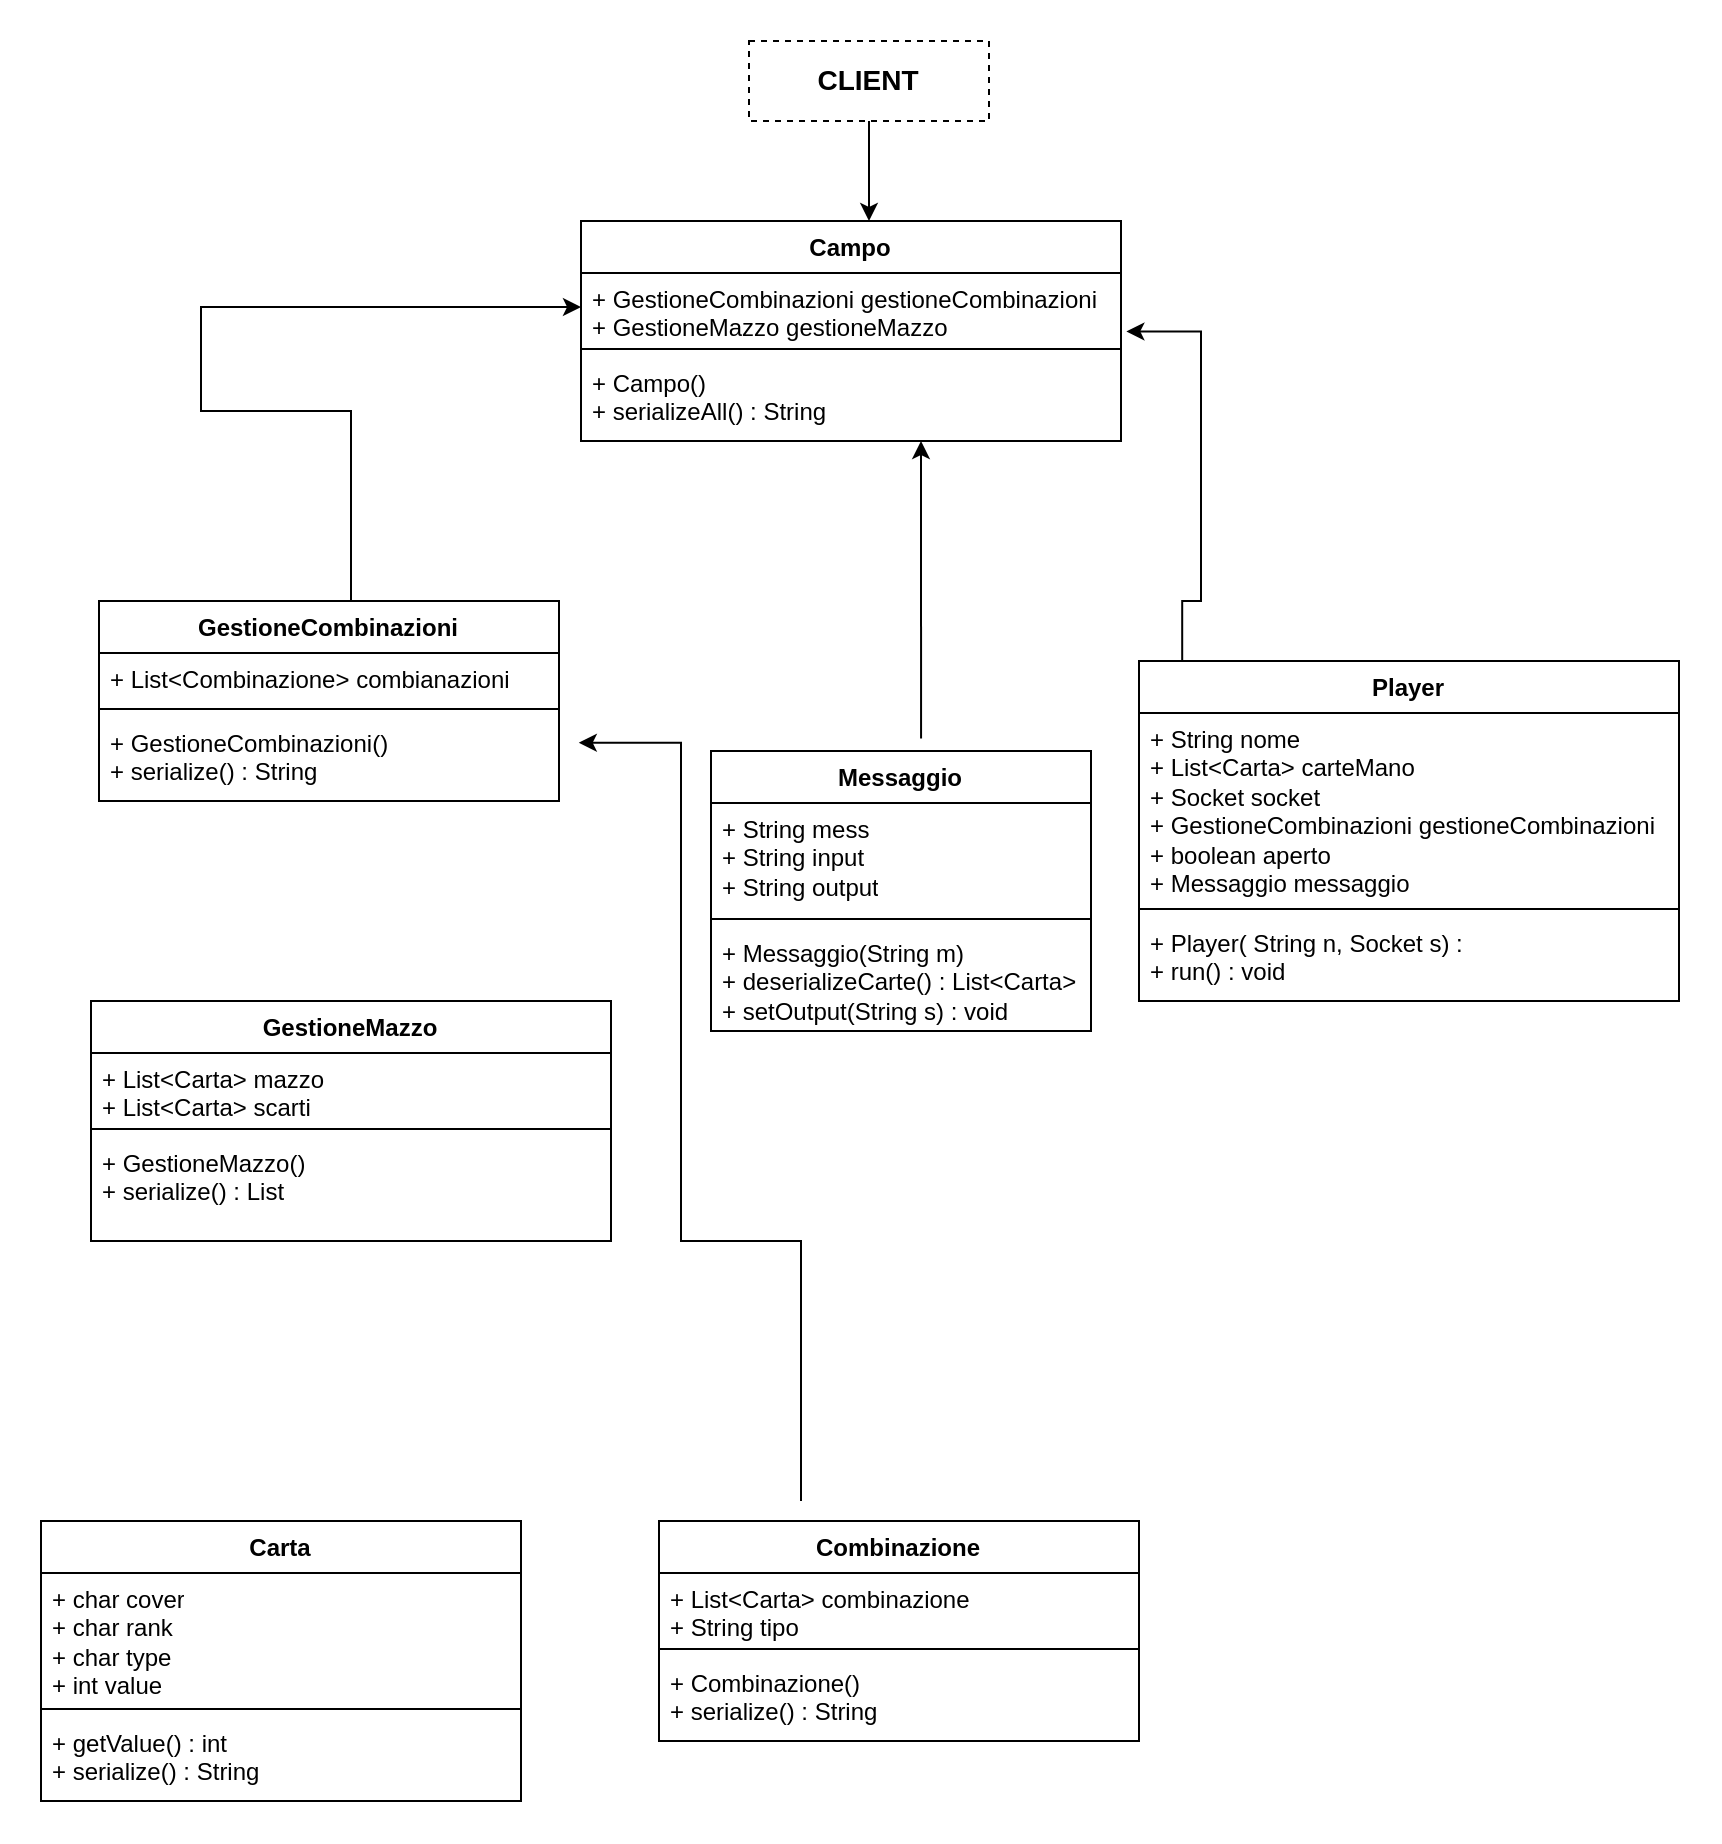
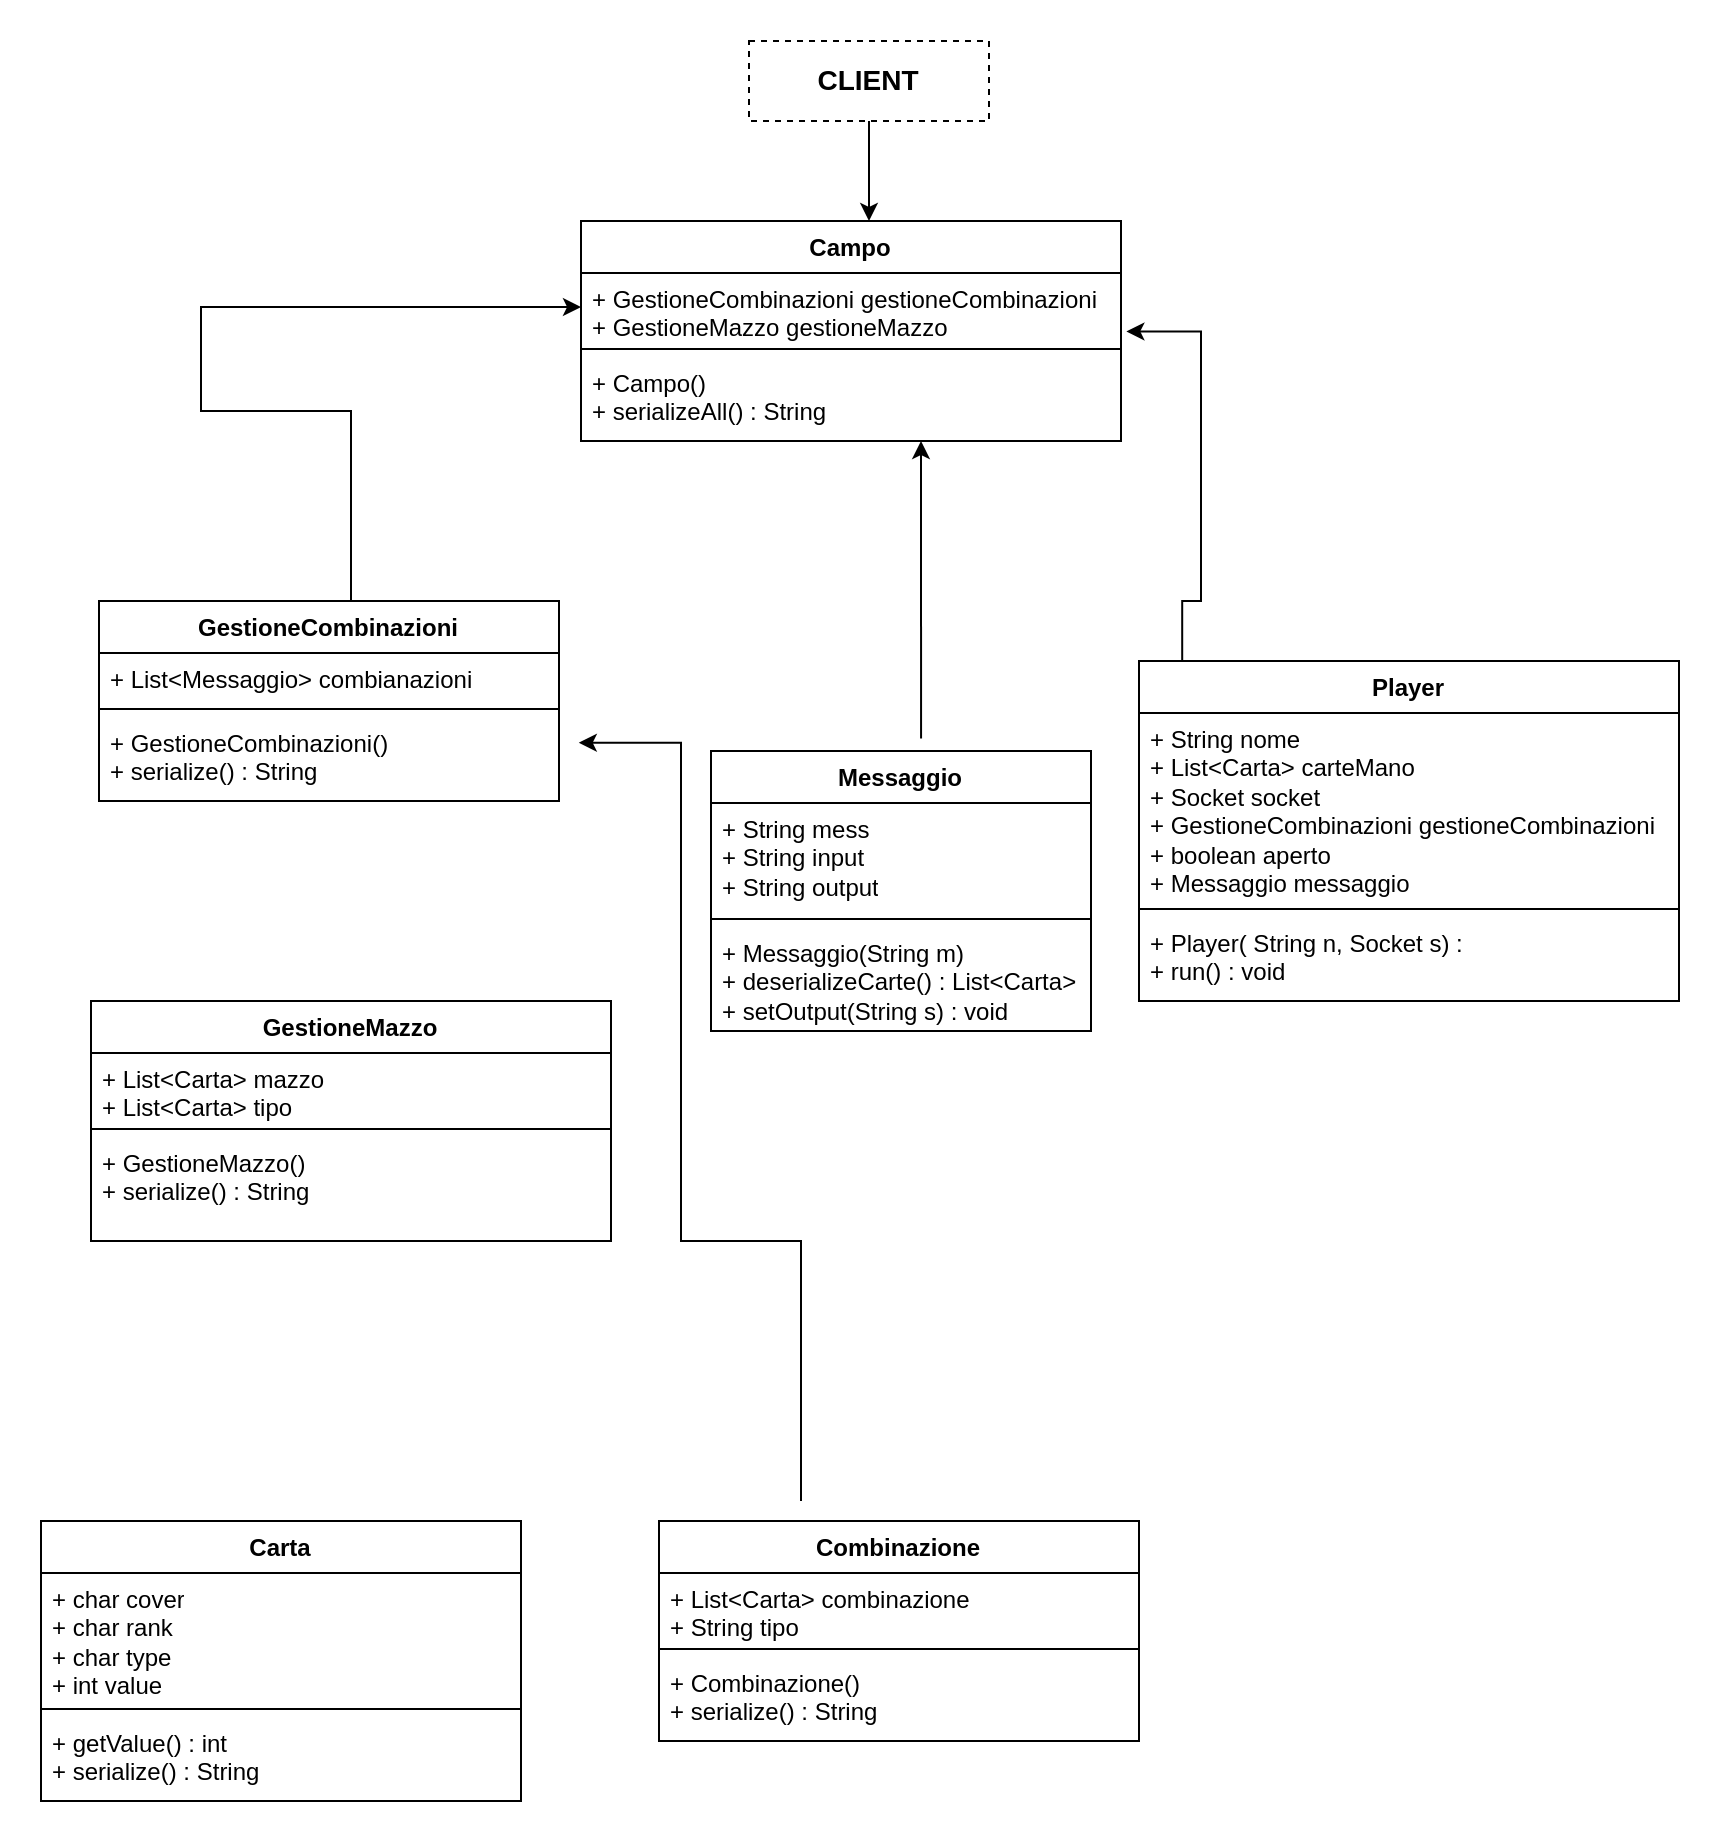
- <mxCell id="19" value="+ List&amp;lt;Combinazione&amp;gt; combianazioni" style="text;strokeColor=none;fillColor=none;align=left;verticalAlign=top;spacingLeft=4;spacingRight=4;overflow=hidden;rotatable=0;points=[[0,0.5],[1,0.5]];portConstraint=eastwest;whiteSpace=wrap;html=1;" vertex="1" parent="18"><mxGeometry y="26" width="230" height="24" as="geometry" /></mxCell>
+ <mxCell id="19" value="+ List&amp;lt;Messaggio&amp;gt; combianazioni" style="text;strokeColor=none;fillColor=none;align=left;verticalAlign=top;spacingLeft=4;spacingRight=4;overflow=hidden;rotatable=0;points=[[0,0.5],[1,0.5]];portConstraint=eastwest;whiteSpace=wrap;html=1;" vertex="1" parent="18"><mxGeometry y="26" width="230" height="24" as="geometry" /></mxCell>
- <mxCell id="23" value="+ List&amp;lt;Carta&amp;gt; mazzo&lt;br&gt;+ List&amp;lt;Carta&amp;gt; scarti" style="text;strokeColor=none;fillColor=none;align=left;verticalAlign=top;spacingLeft=4;spacingRight=4;overflow=hidden;rotatable=0;points=[[0,0.5],[1,0.5]];portConstraint=eastwest;whiteSpace=wrap;html=1;" vertex="1" parent="22"><mxGeometry y="26" width="260" height="34" as="geometry" /></mxCell>
+ <mxCell id="23" value="+ List&amp;lt;Carta&amp;gt; mazzo&lt;br&gt;+ List&amp;lt;Carta&amp;gt; tipo" style="text;strokeColor=none;fillColor=none;align=left;verticalAlign=top;spacingLeft=4;spacingRight=4;overflow=hidden;rotatable=0;points=[[0,0.5],[1,0.5]];portConstraint=eastwest;whiteSpace=wrap;html=1;" vertex="1" parent="22"><mxGeometry y="26" width="260" height="34" as="geometry" /></mxCell>
- <mxCell id="25" value="+ GestioneMazzo()&lt;br&gt;+ serialize() : List&amp;nbsp;" style="text;strokeColor=none;fillColor=none;align=left;verticalAlign=top;spacingLeft=4;spacingRight=4;overflow=hidden;rotatable=0;points=[[0,0.5],[1,0.5]];portConstraint=eastwest;whiteSpace=wrap;html=1;" vertex="1" parent="22"><mxGeometry y="68" width="260" height="52" as="geometry" /></mxCell>
+ <mxCell id="25" value="+ GestioneMazzo()&lt;br&gt;+ serialize() : String&amp;nbsp;" style="text;strokeColor=none;fillColor=none;align=left;verticalAlign=top;spacingLeft=4;spacingRight=4;overflow=hidden;rotatable=0;points=[[0,0.5],[1,0.5]];portConstraint=eastwest;whiteSpace=wrap;html=1;" vertex="1" parent="22"><mxGeometry y="68" width="260" height="52" as="geometry" /></mxCell>
